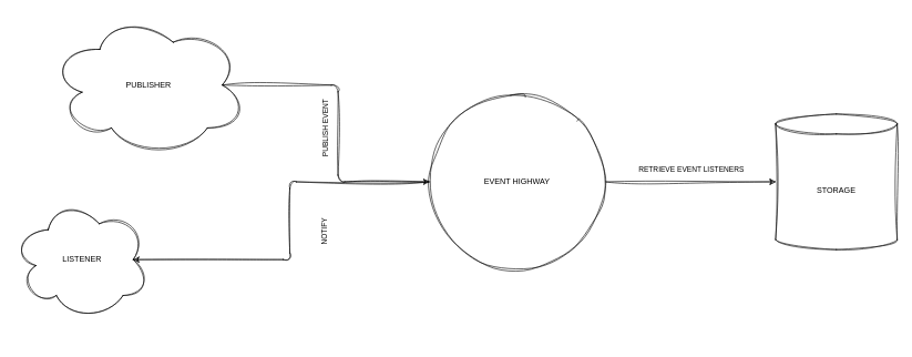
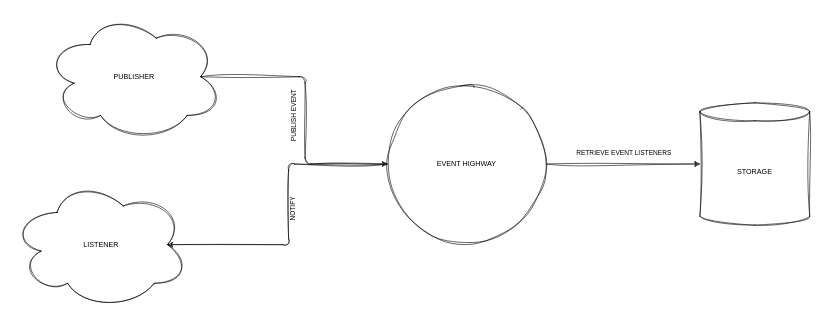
- <mxCell id="10" value="LISTENER" style="ellipse;shape=cloud;whiteSpace=wrap;html=1;sketch=1;curveFitting=1;jiggle=2;rounded=1;" vertex="1" parent="1"><mxGeometry x="20" y="300" width="205" height="180" as="geometry" /></mxCell>
+ <mxCell id="10" value="LISTENER" style="ellipse;shape=cloud;whiteSpace=wrap;html=1;sketch=1;curveFitting=1;jiggle=2;rounded=1;" vertex="1" parent="1"><mxGeometry x="20" y="300" width="295" height="215" as="geometry" /></mxCell>
